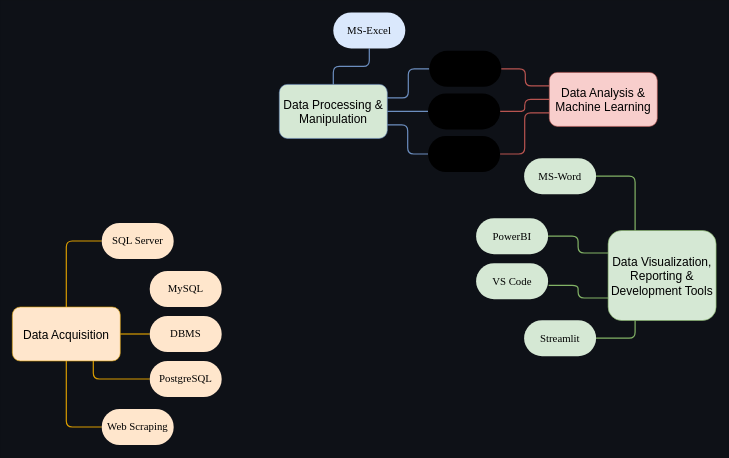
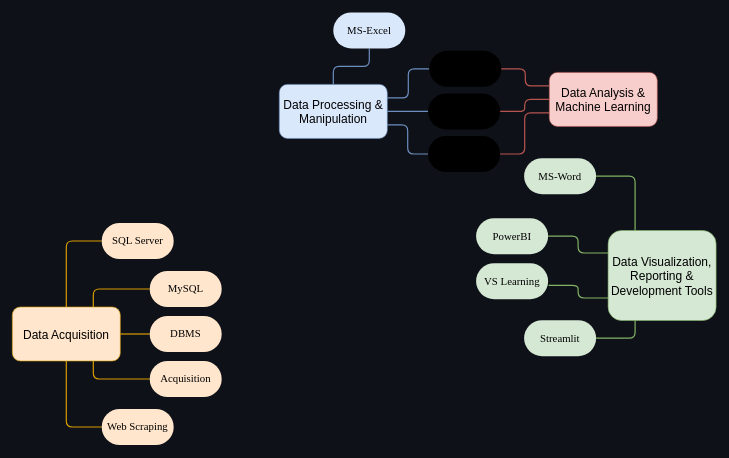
- <mxCell id="12" value="Data Processing &amp;amp; Manipulation" style="rounded=1;whiteSpace=wrap;html=1;fillColor=#d5e8d4;strokeColor=#6c8ebf;fontSize=20;fontStyle=0;align=center;verticalAlign=middle;fontFamily=Helvetica;" parent="1" vertex="1"><mxGeometry x="465" y="140" width="180" height="90" as="geometry" /></mxCell>
+ <mxCell id="12" value="Data Processing &amp;amp; Manipulation" style="rounded=1;whiteSpace=wrap;html=1;fillColor=#dae8fc;strokeColor=#6c8ebf;fontSize=20;fontStyle=0;align=center;verticalAlign=middle;fontFamily=Helvetica;" parent="1" vertex="1"><mxGeometry x="465" y="140" width="180" height="90" as="geometry" /></mxCell>
- <mxCell id="22" value="VS Code" style="rounded=1;whiteSpace=wrap;html=1;arcSize=50;strokeWidth=2;fontSize=18;fontFamily=Lucida Console;fontStyle=0;fillColor=#d5e8d4;strokeColor=none;align=center;verticalAlign=middle;" parent="1" vertex="1"><mxGeometry x="793" y="438" width="120" height="60" as="geometry" /></mxCell>
+ <mxCell id="22" value="VS Learning" style="rounded=1;whiteSpace=wrap;html=1;arcSize=50;strokeWidth=2;fontSize=18;fontFamily=Lucida Console;fontStyle=0;fillColor=#d5e8d4;strokeColor=none;align=center;verticalAlign=middle;" parent="1" vertex="1"><mxGeometry x="793" y="438" width="120" height="60" as="geometry" /></mxCell>
+ <mxCell id="3" style="edgeStyle=orthogonalEdgeStyle;rounded=1;orthogonalLoop=1;jettySize=auto;html=1;exitX=0.75;exitY=0;exitDx=0;exitDy=0;entryX=0;entryY=0.5;entryDx=0;entryDy=0;fillColor=#ffe6cc;strokeColor=#d79b00;strokeWidth=2;endArrow=none;startFill=0;curved=0;fontSize=17;fontStyle=0;align=center;verticalAlign=middle;fontFamily=Helvetica;" parent="1" source="7" target="27" edge="1"><mxGeometry relative="1" as="geometry" /></mxCell>
- <mxCell id="30" value="PostgreSQL" style="rounded=1;whiteSpace=wrap;html=1;arcSize=50;strokeWidth=2;fontSize=18;fontFamily=Lucida Console;fontStyle=0;fillColor=#ffe6cc;strokeColor=none;align=center;verticalAlign=middle;direction=east;flipH=0;flipV=1;" parent="1" vertex="1"><mxGeometry x="249" y="601" width="120" height="60" as="geometry" /></mxCell>
+ <mxCell id="30" value="Acquisition" style="rounded=1;whiteSpace=wrap;html=1;arcSize=50;strokeWidth=2;fontSize=18;fontFamily=Lucida Console;fontStyle=0;fillColor=#ffe6cc;strokeColor=none;align=center;verticalAlign=middle;direction=east;flipH=0;flipV=1;" parent="1" vertex="1"><mxGeometry x="249" y="601" width="120" height="60" as="geometry" /></mxCell>
